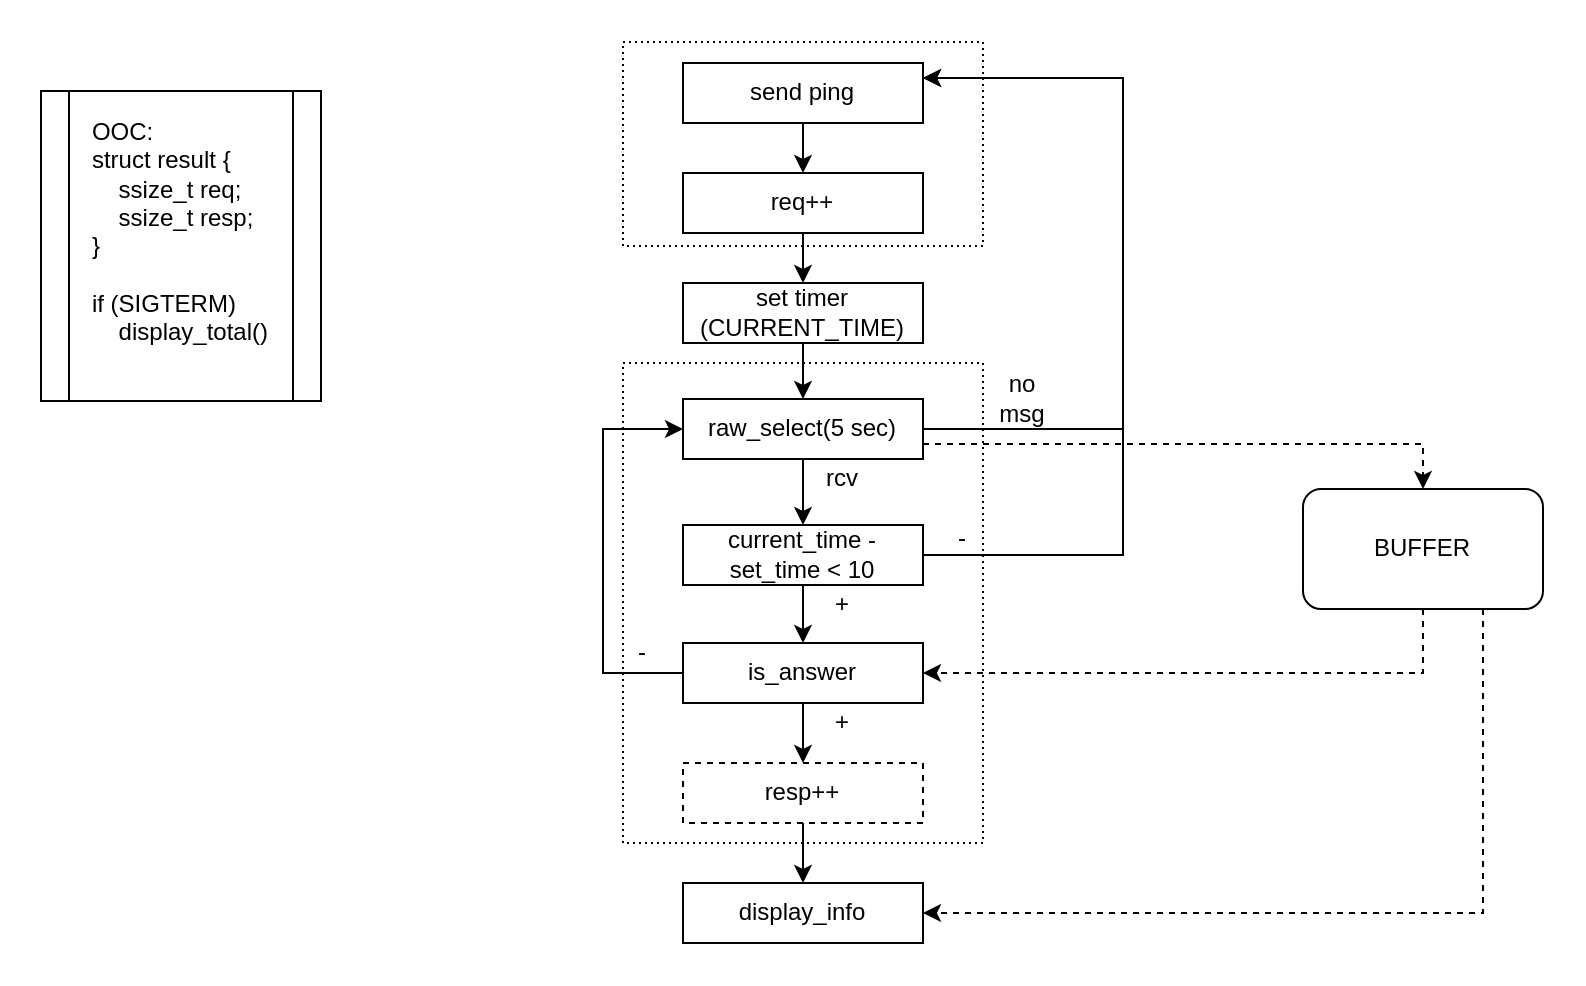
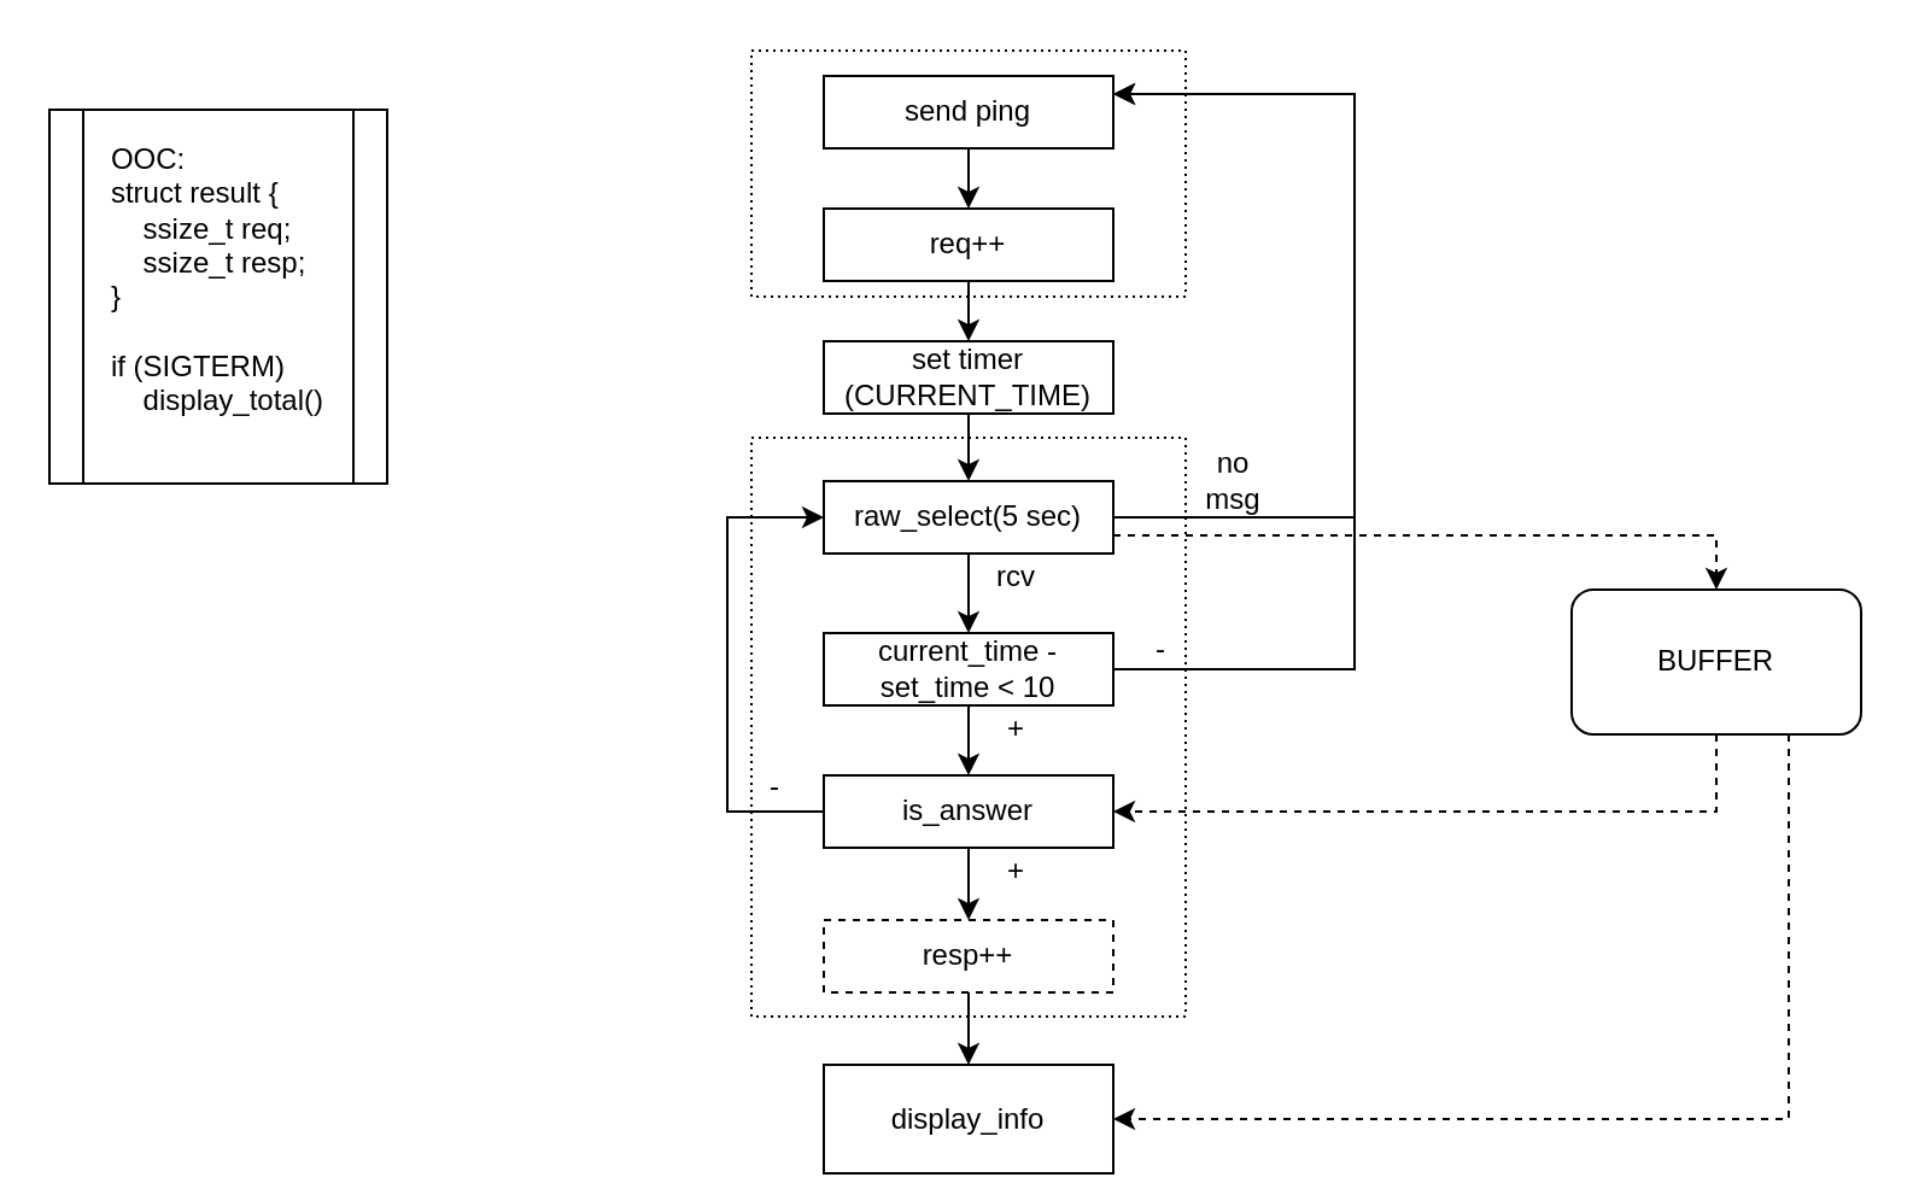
- <mxCell id="24" value="display_info" style="rounded=0;whiteSpace=wrap;html=1;" parent="1" vertex="1"><mxGeometry x="341" y="441" width="120" height="30" as="geometry" /></mxCell>
+ <mxCell id="24" value="display_info" style="rounded=0;whiteSpace=wrap;html=1;" parent="1" vertex="1"><mxGeometry x="341" y="441" width="120" height="45" as="geometry" /></mxCell>
